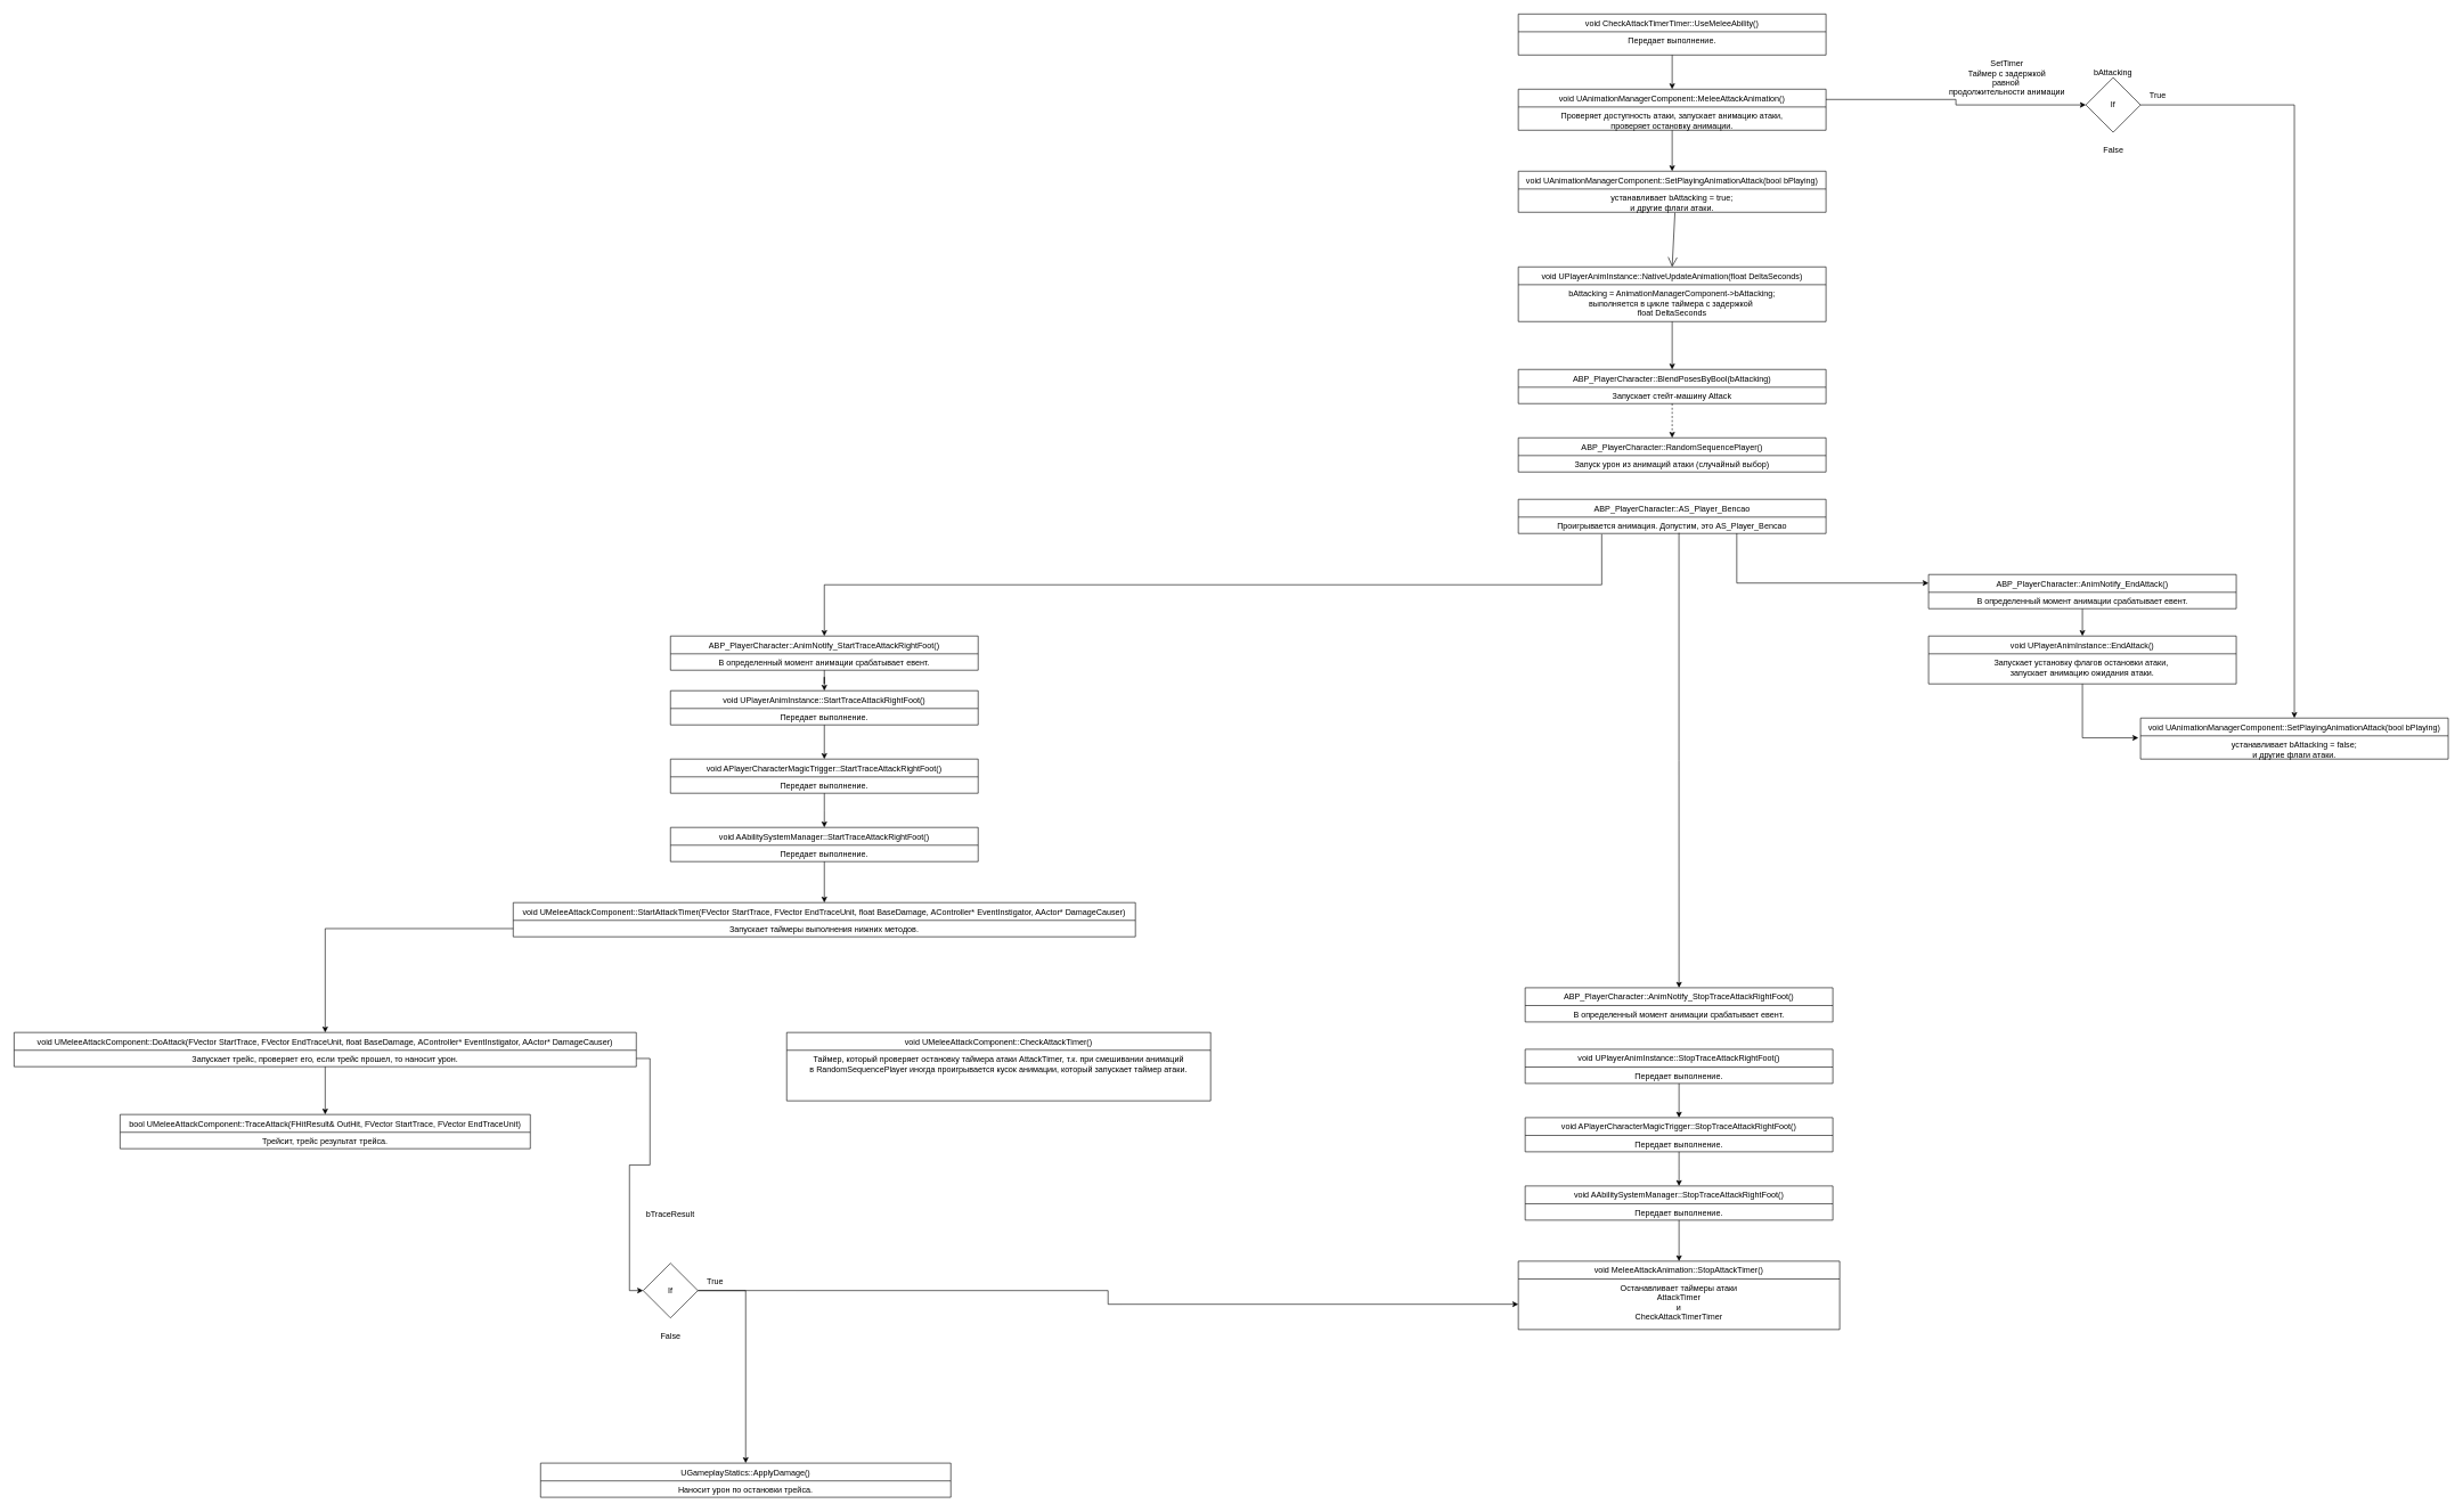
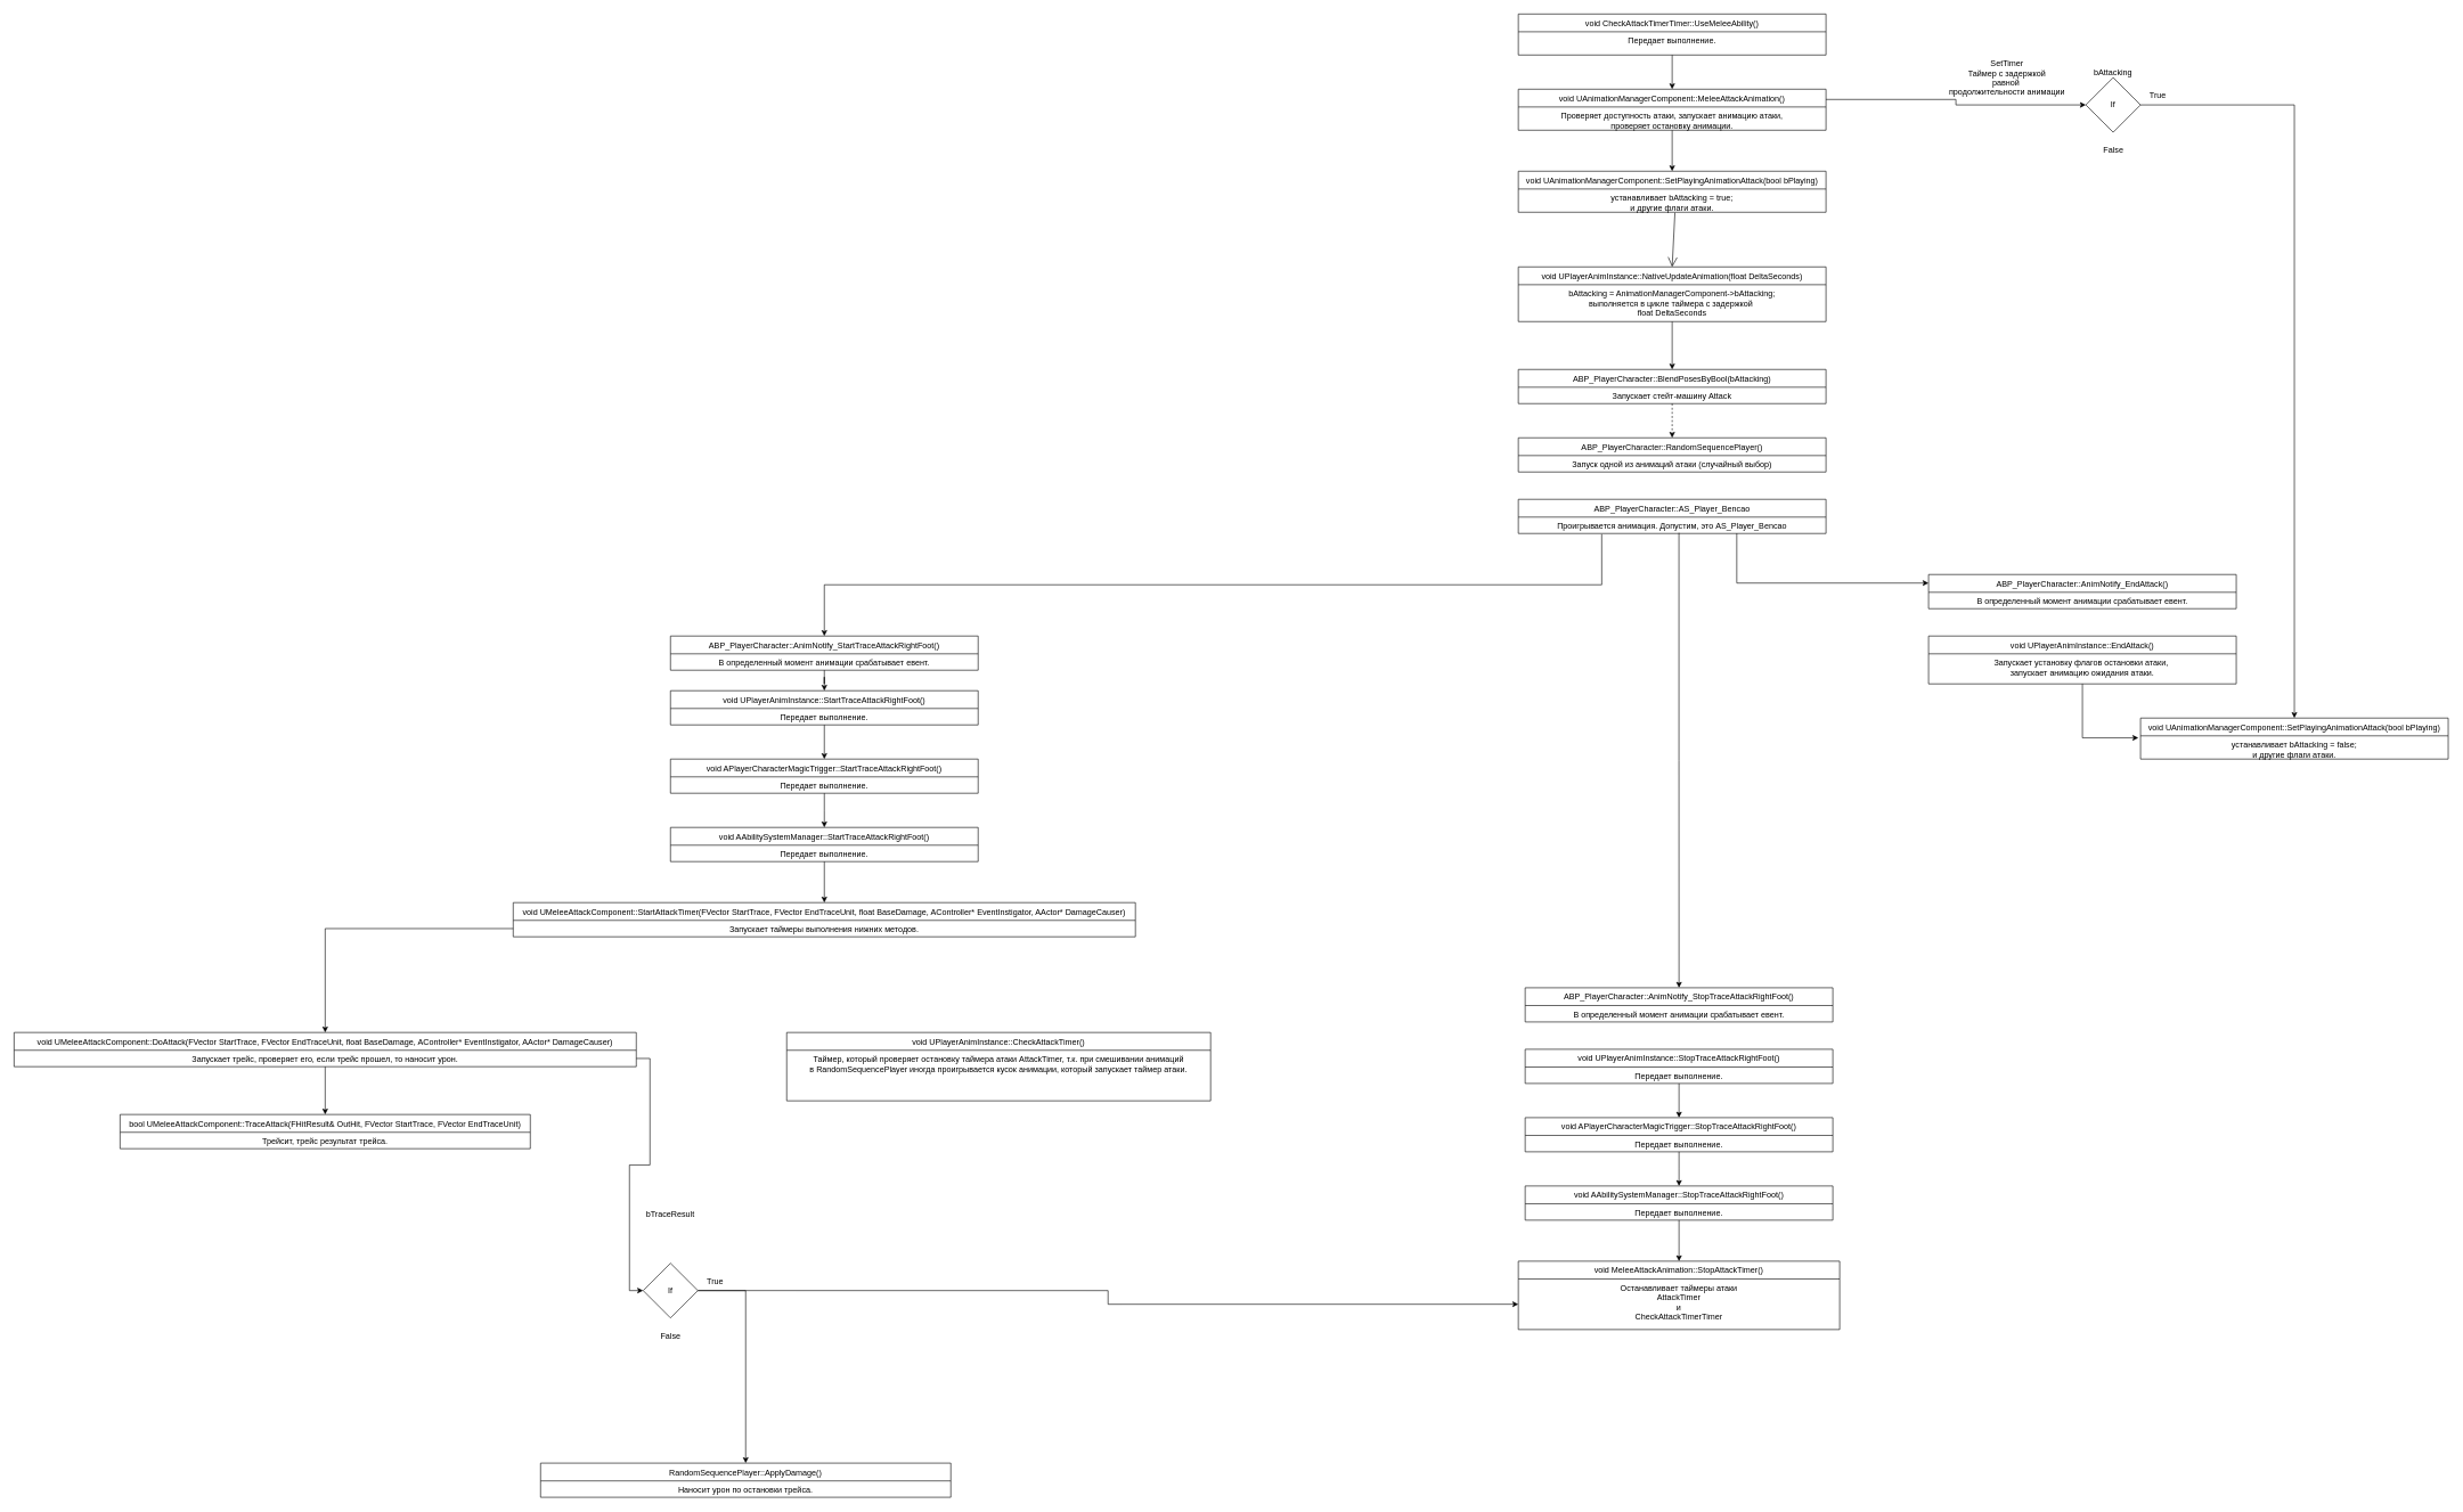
- <mxCell id="27" value="Запуск урон из анимаций атаки (случайный выбор)" style="text;strokeColor=none;fillColor=none;align=center;verticalAlign=top;spacingLeft=4;spacingRight=4;overflow=hidden;rotatable=0;points=[[0,0.5],[1,0.5]];portConstraint=eastwest;collapsible=0;" vertex="1" parent="26"><mxGeometry y="26" width="450" height="24" as="geometry" /></mxCell>
+ <mxCell id="27" value="Запуск одной из анимаций атаки (случайный выбор)" style="text;strokeColor=none;fillColor=none;align=center;verticalAlign=top;spacingLeft=4;spacingRight=4;overflow=hidden;rotatable=0;points=[[0,0.5],[1,0.5]];portConstraint=eastwest;collapsible=0;" vertex="1" parent="26"><mxGeometry y="26" width="450" height="24" as="geometry" /></mxCell>
- <mxCell id="76" value="" style="edgeStyle=orthogonalEdgeStyle;rounded=0;orthogonalLoop=1;jettySize=auto;html=1;entryX=0.5;entryY=0;entryDx=0;entryDy=0;" edge="1" parent="1" source="77" target="81"><mxGeometry relative="1" as="geometry" /></mxCell>
- <mxCell id="60" value="void UMeleeAttackComponent::CheckAttackTimer()" style="swimlane;fontStyle=0;childLayout=stackLayout;horizontal=1;startSize=26;fillColor=none;horizontalStack=0;resizeParent=1;resizeParentMax=0;resizeLast=0;collapsible=0;marginBottom=0;html=0;autosize=0;" vertex="1" parent="1"><mxGeometry x="1150" y="1510" width="620" height="100" as="geometry"><mxRectangle x="90" y="150" width="420" height="26" as="alternateBounds" /></mxGeometry></mxCell>
+ <mxCell id="60" value="void UPlayerAnimInstance::CheckAttackTimer()" style="swimlane;fontStyle=0;childLayout=stackLayout;horizontal=1;startSize=26;fillColor=none;horizontalStack=0;resizeParent=1;resizeParentMax=0;resizeLast=0;collapsible=0;marginBottom=0;html=0;autosize=0;" vertex="1" parent="1"><mxGeometry x="1150" y="1510" width="620" height="100" as="geometry"><mxRectangle x="90" y="150" width="420" height="26" as="alternateBounds" /></mxGeometry></mxCell>
- <mxCell id="58" value="UGameplayStatics::ApplyDamage()" style="swimlane;fontStyle=0;childLayout=stackLayout;horizontal=1;startSize=26;fillColor=none;horizontalStack=0;resizeParent=1;resizeParentMax=0;resizeLast=0;collapsible=0;marginBottom=0;html=0;autosize=0;" vertex="1" parent="1"><mxGeometry x="790" y="2140" width="600" height="50" as="geometry"><mxRectangle x="90" y="150" width="420" height="26" as="alternateBounds" /></mxGeometry></mxCell>
+ <mxCell id="58" value="RandomSequencePlayer::ApplyDamage()" style="swimlane;fontStyle=0;childLayout=stackLayout;horizontal=1;startSize=26;fillColor=none;horizontalStack=0;resizeParent=1;resizeParentMax=0;resizeLast=0;collapsible=0;marginBottom=0;html=0;autosize=0;" vertex="1" parent="1"><mxGeometry x="790" y="2140" width="600" height="50" as="geometry"><mxRectangle x="90" y="150" width="420" height="26" as="alternateBounds" /></mxGeometry></mxCell>
